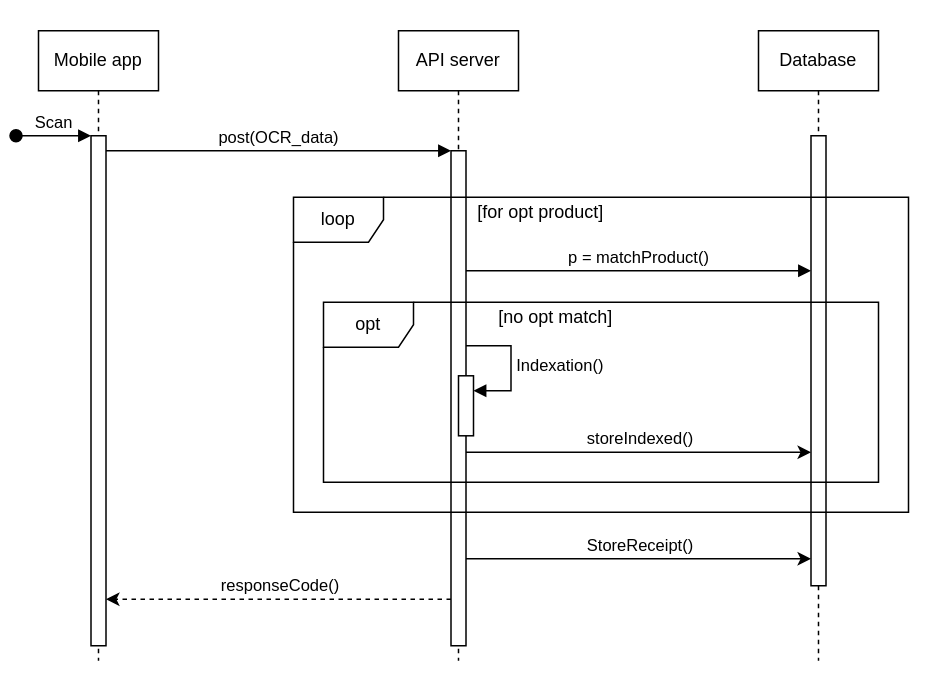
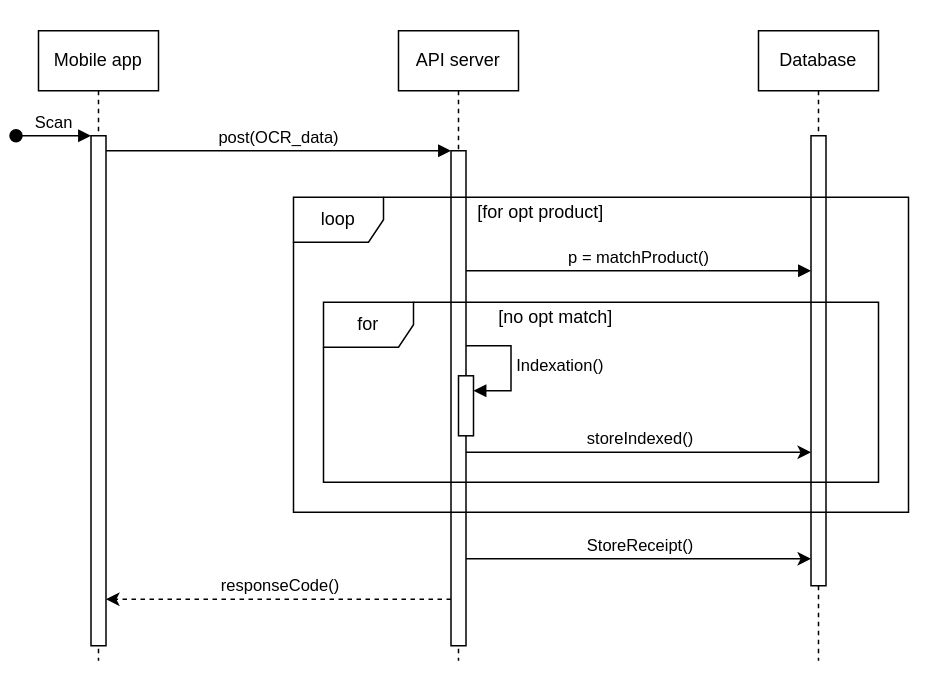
- <mxCell id="14" value="opt" style="shape=umlFrame;whiteSpace=wrap;html=1;pointerEvents=0;" parent="1" vertex="1"><mxGeometry x="210" y="201" width="370" height="120" as="geometry" /></mxCell>
+ <mxCell id="14" value="for" style="shape=umlFrame;whiteSpace=wrap;html=1;pointerEvents=0;" parent="1" vertex="1"><mxGeometry x="210" y="201" width="370" height="120" as="geometry" /></mxCell>
